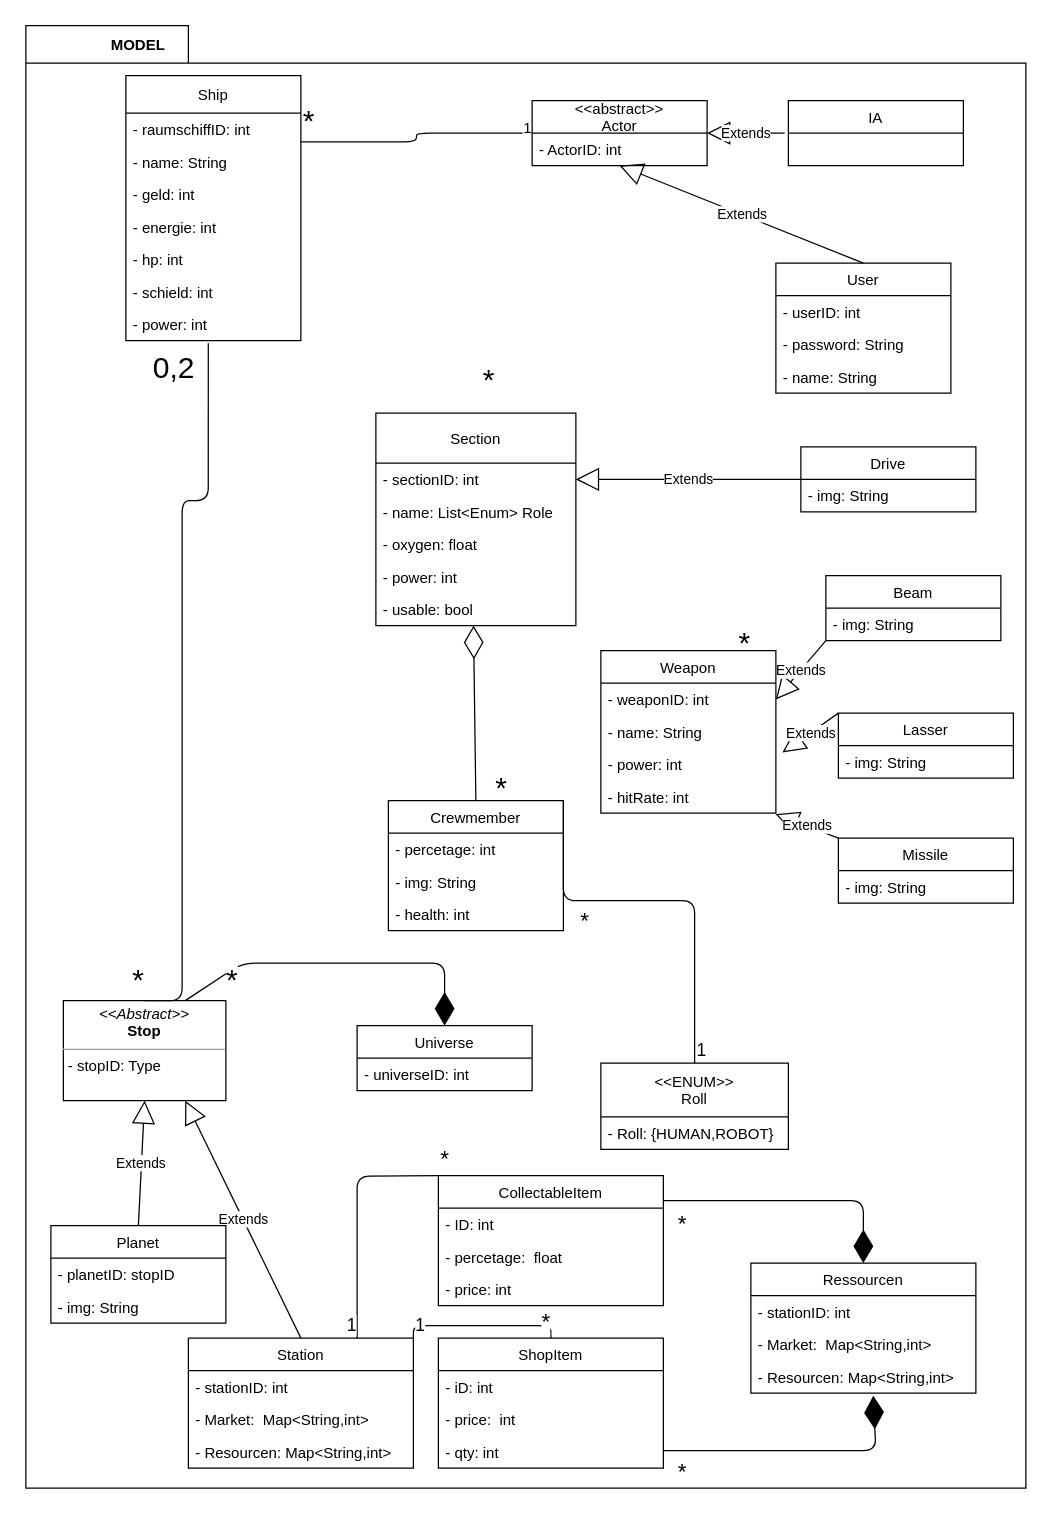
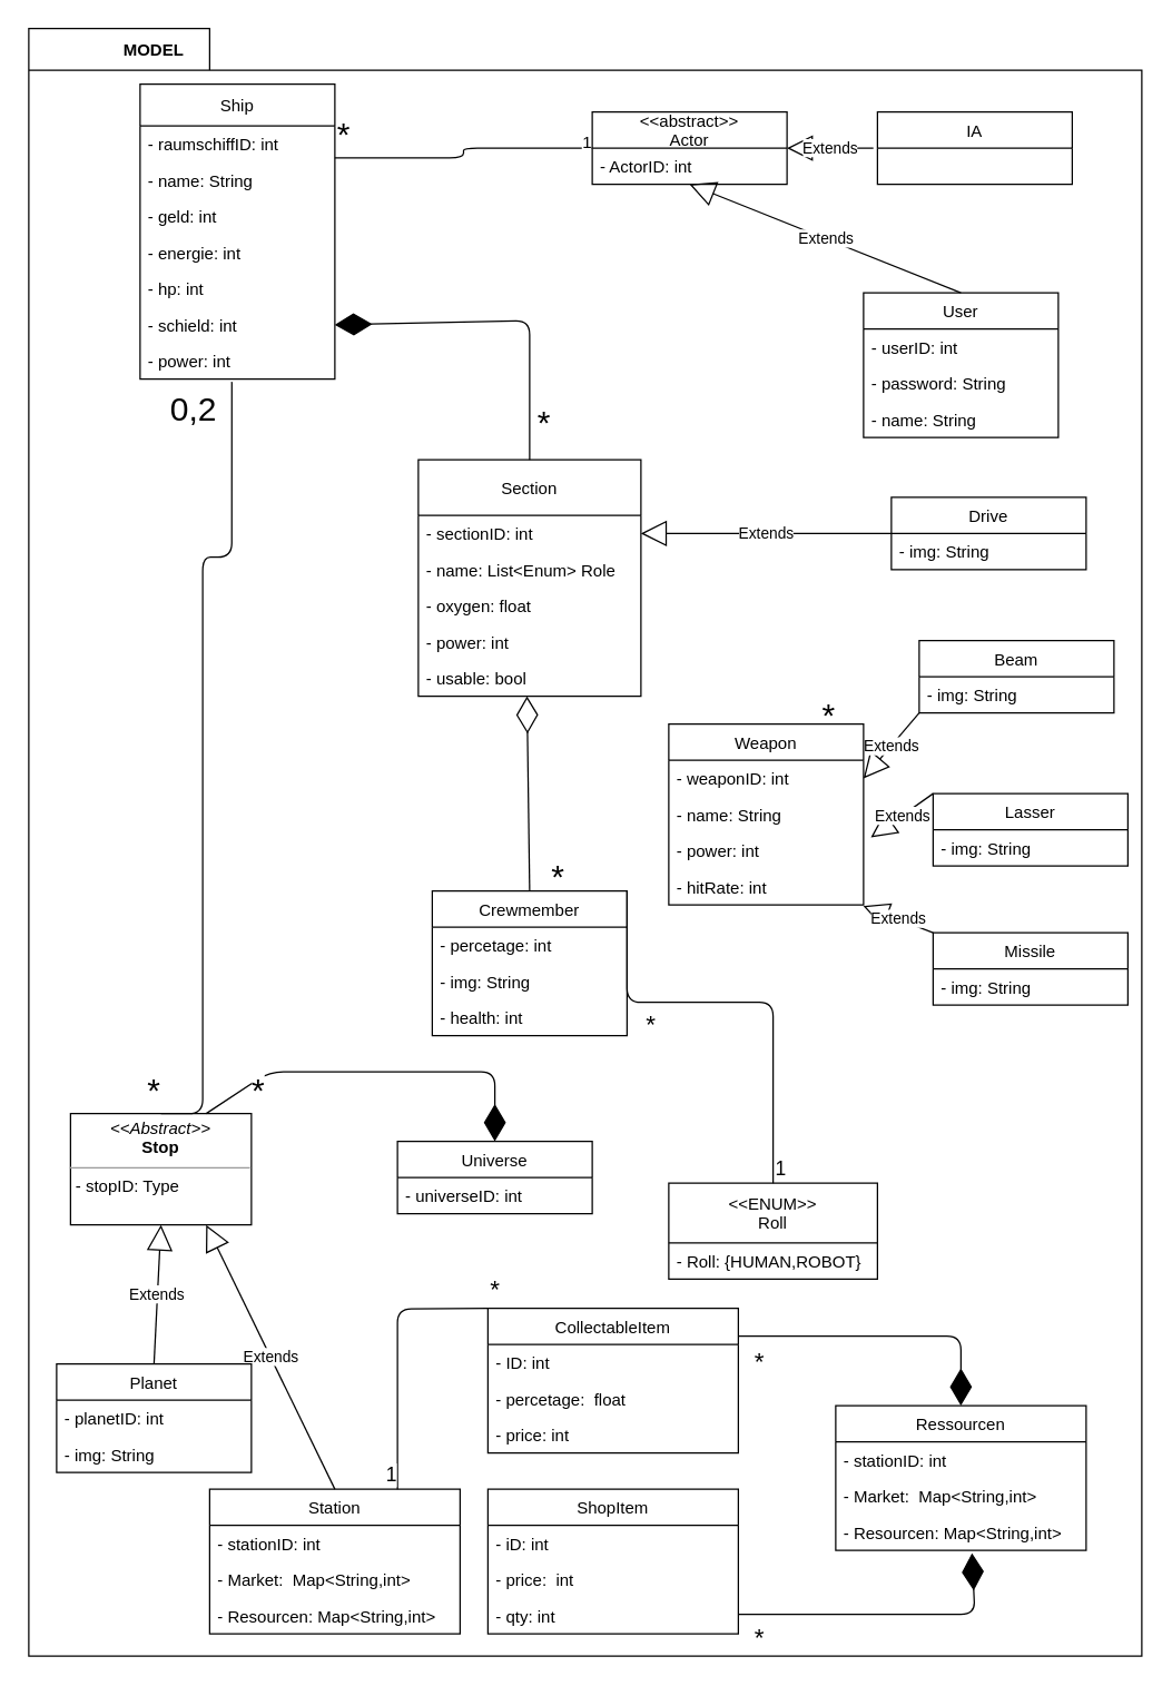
+ <mxCell id="29" value="" style="endArrow=diamondThin;endFill=1;endSize=24;html=1;entryX=1;entryY=0.5;entryDx=0;entryDy=0;exitX=0.5;exitY=0;exitDx=0;exitDy=0;" parent="1" source="47" target="14" edge="1"><mxGeometry width="160" relative="1" as="geometry"><mxPoint x="350" y="330" as="sourcePoint" /><mxPoint x="510" y="330" as="targetPoint" /><Array as="points"><mxPoint x="380" y="230" /></Array></mxGeometry></mxCell>
- <mxCell id="32" value="- planetID: stopID" style="text;strokeColor=none;fillColor=none;align=left;verticalAlign=top;spacingLeft=4;spacingRight=4;overflow=hidden;rotatable=0;points=[[0,0.5],[1,0.5]];portConstraint=eastwest;" parent="31" vertex="1"><mxGeometry y="26" width="140" height="26" as="geometry" /></mxCell>
+ <mxCell id="32" value="- planetID: int" style="text;strokeColor=none;fillColor=none;align=left;verticalAlign=top;spacingLeft=4;spacingRight=4;overflow=hidden;rotatable=0;points=[[0,0.5],[1,0.5]];portConstraint=eastwest;" parent="31" vertex="1"><mxGeometry y="26" width="140" height="26" as="geometry" /></mxCell>
- <mxCell id="93" value="" style="endArrow=none;html=1;edgeStyle=orthogonalEdgeStyle;exitX=1;exitY=0;exitDx=0;exitDy=0;entryX=0.5;entryY=0;entryDx=0;entryDy=0;" edge="1" parent="1" source="74" target="82"><mxGeometry relative="1" as="geometry"><mxPoint x="450" y="940" as="sourcePoint" /><mxPoint x="610" y="940" as="targetPoint" /></mxGeometry></mxCell>
- <mxCell id="94" value="&lt;font style=&quot;font-size: 14px&quot;&gt;1&lt;/font&gt;" style="resizable=0;html=1;align=left;verticalAlign=bottom;labelBackgroundColor=#ffffff;fontSize=10;" connectable="0" vertex="1" parent="93"><mxGeometry x="-1" relative="1" as="geometry" /></mxCell>
- <mxCell id="95" value="&lt;font style=&quot;font-size: 18px&quot;&gt;*&lt;/font&gt;" style="resizable=0;html=1;align=right;verticalAlign=bottom;labelBackgroundColor=#ffffff;fontSize=10;" connectable="0" vertex="1" parent="93"><mxGeometry x="1" relative="1" as="geometry" /></mxCell>
